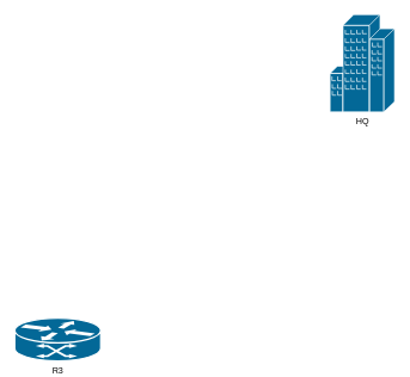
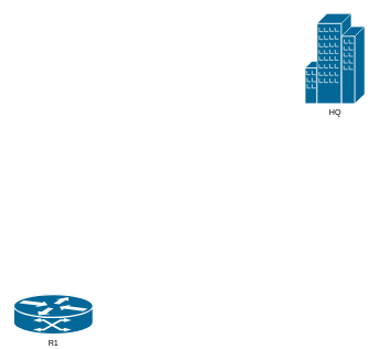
- <mxCell id="3" value="R3" parent="1" style="shape=mxgraph.cisco.routers.atm_router;html=1;pointerEvents=1;dashed=0;fillColor=#036897;strokeColor=#ffffff;strokeWidth=2;verticalLabelPosition=bottom;verticalAlign=top;align=center;outlineConnect=0;" vertex="1"><mxGeometry as="geometry" height="60" width="120" x="20" y="444" /></mxCell>
+ <mxCell id="3" value="R1" parent="1" style="shape=mxgraph.cisco.routers.atm_router;html=1;pointerEvents=1;dashed=0;fillColor=#036897;strokeColor=#ffffff;strokeWidth=2;verticalLabelPosition=bottom;verticalAlign=top;align=center;outlineConnect=0;" vertex="1"><mxGeometry as="geometry" height="60" width="120" x="20" y="444" /></mxCell>
